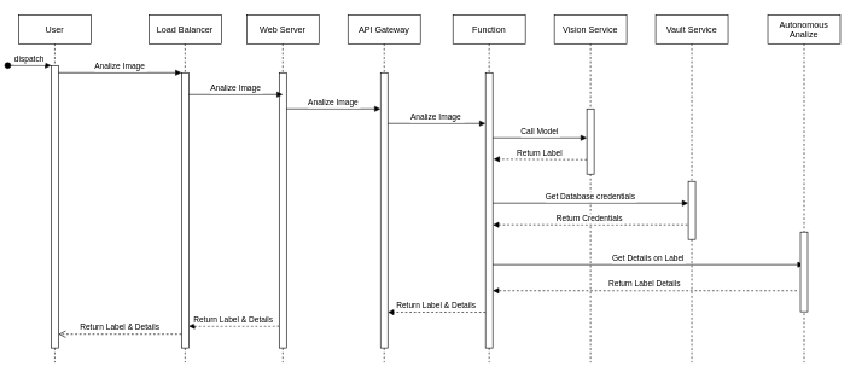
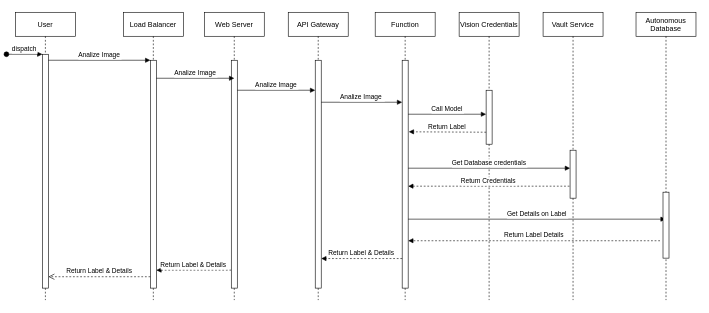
- <mxCell id="25" value="Autonomous&#10;Analize" style="shape=umlLifeline;perimeter=lifelinePerimeter;container=1;collapsible=0;recursiveResize=0;rounded=0;shadow=0;strokeWidth=1;" vertex="1" parent="1"><mxGeometry x="1055" y="20" width="100" height="480" as="geometry" /></mxCell>
+ <mxCell id="25" value="Autonomous&#10;Database" style="shape=umlLifeline;perimeter=lifelinePerimeter;container=1;collapsible=0;recursiveResize=0;rounded=0;shadow=0;strokeWidth=1;" vertex="1" parent="1"><mxGeometry x="1055" y="20" width="100" height="480" as="geometry" /></mxCell>
- <mxCell id="17" value="Vision Service" style="shape=umlLifeline;perimeter=lifelinePerimeter;container=1;collapsible=0;recursiveResize=0;rounded=0;shadow=0;strokeWidth=1;" vertex="1" parent="1"><mxGeometry x="760" y="20" width="100" height="480" as="geometry" /></mxCell>
+ <mxCell id="17" value="Vision Credentials" style="shape=umlLifeline;perimeter=lifelinePerimeter;container=1;collapsible=0;recursiveResize=0;rounded=0;shadow=0;strokeWidth=1;" vertex="1" parent="1"><mxGeometry x="760" y="20" width="100" height="480" as="geometry" /></mxCell>
